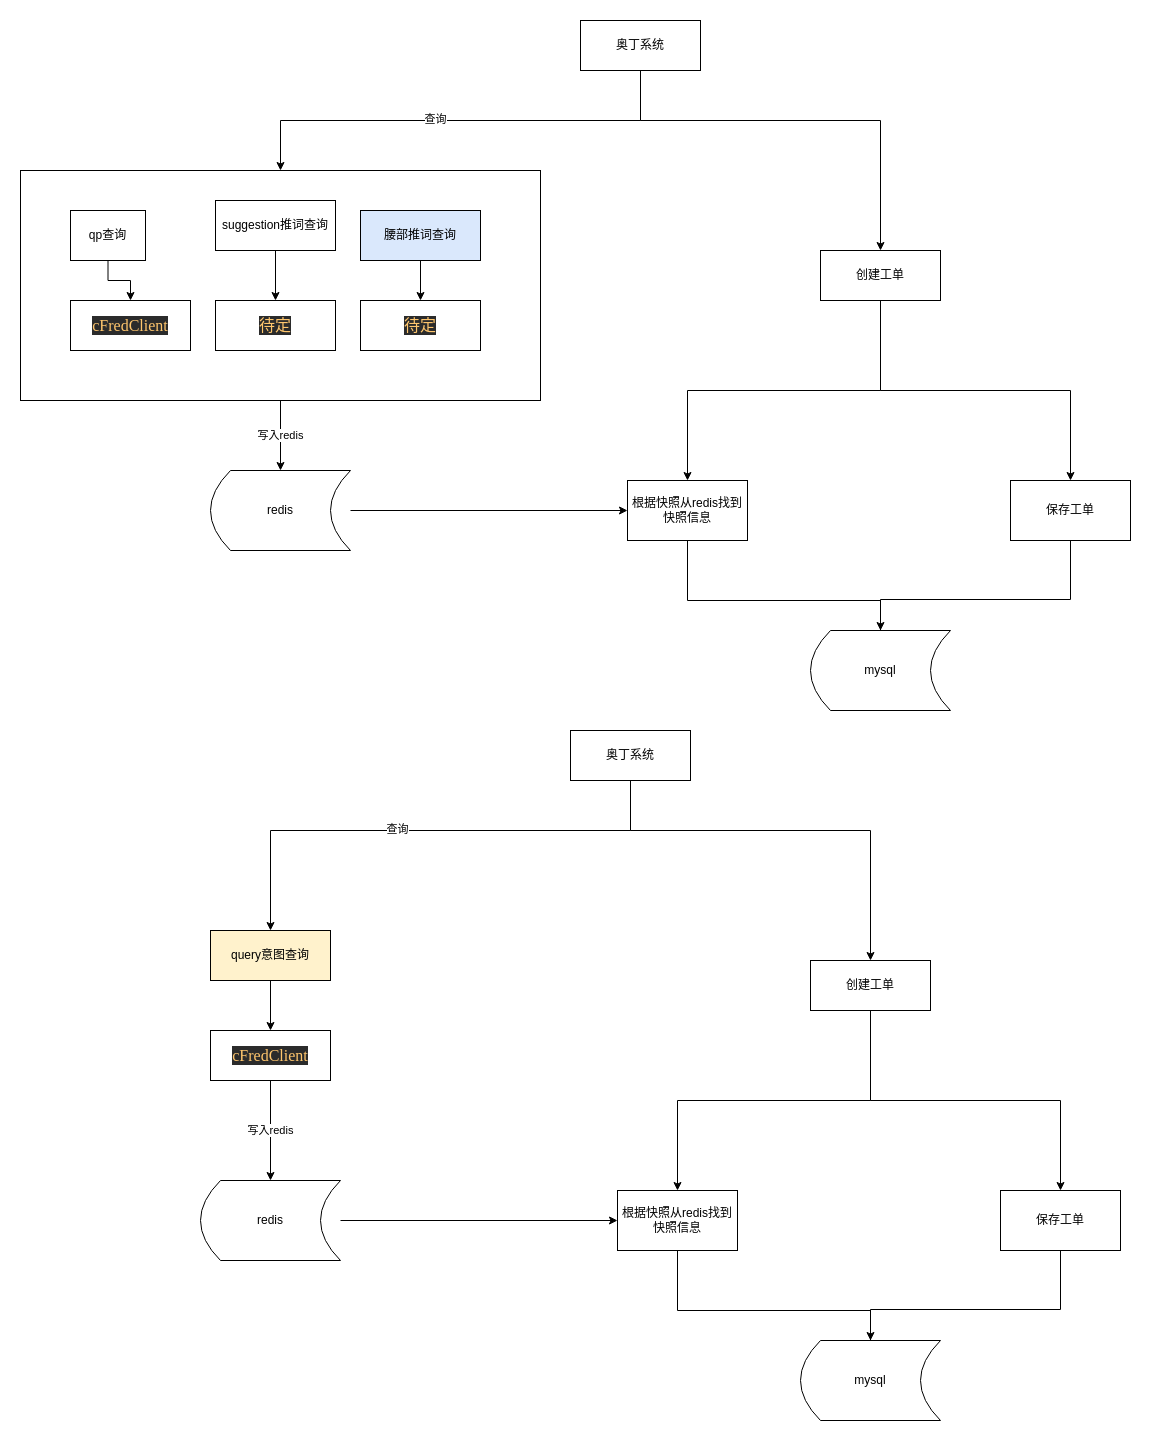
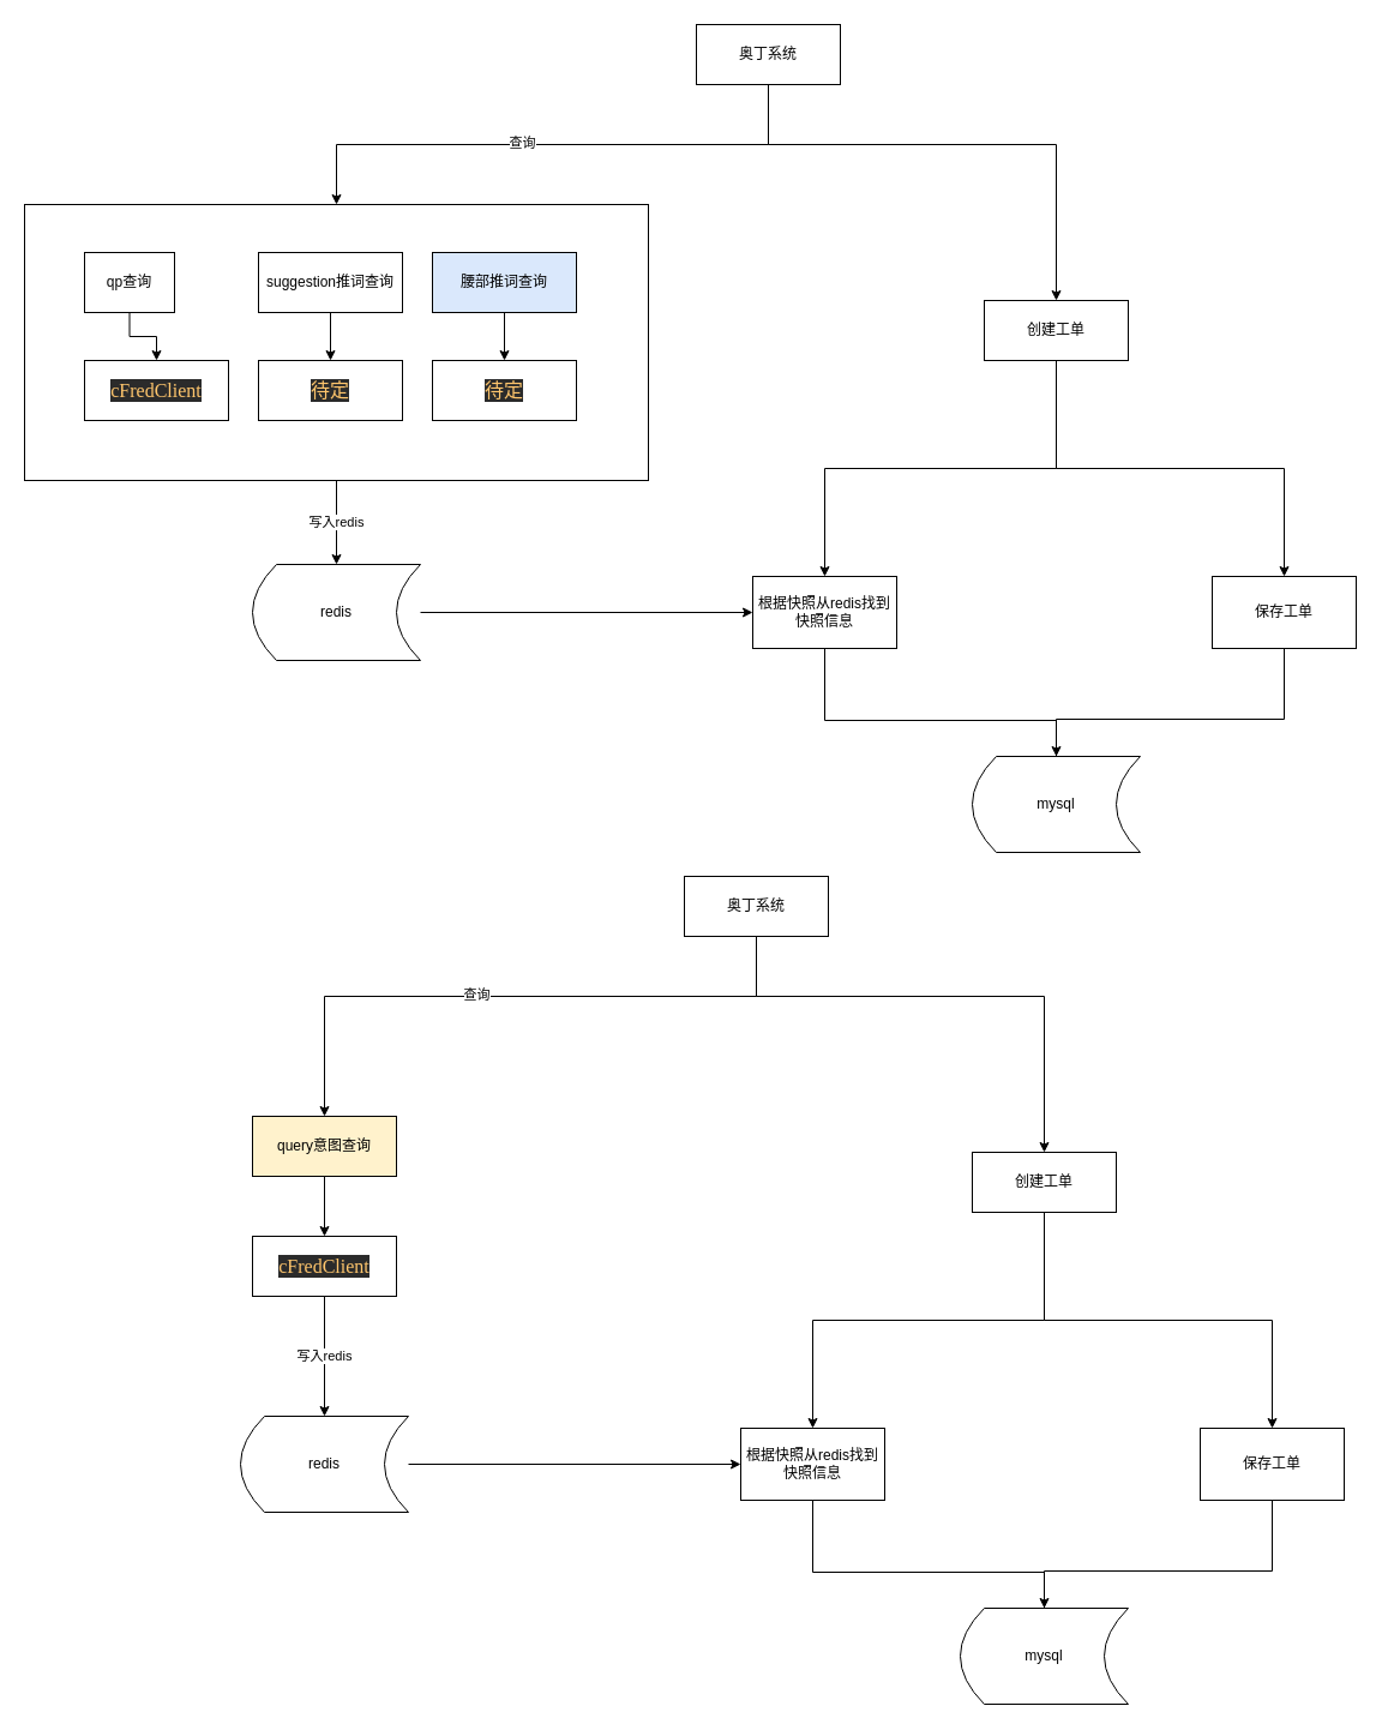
- <mxCell id="9" value="suggestion推词查询" style="rounded=0;whiteSpace=wrap;html=1;" parent="1" vertex="1"><mxGeometry x="215" y="200" width="120" height="50" as="geometry" /></mxCell>
+ <mxCell id="9" value="suggestion推词查询" style="rounded=0;whiteSpace=wrap;html=1;" parent="1" vertex="1"><mxGeometry x="215" y="210" width="120" height="50" as="geometry" /></mxCell>
